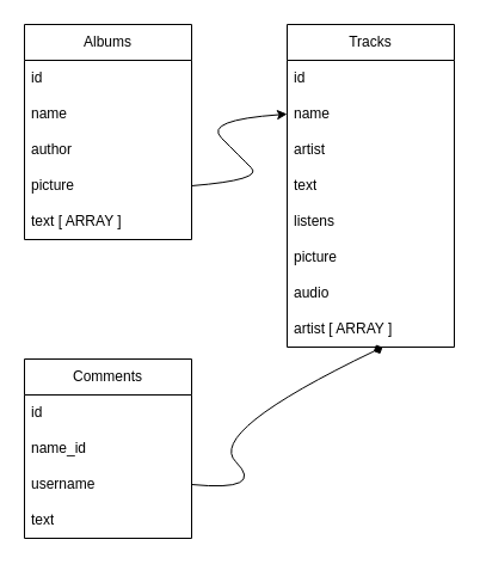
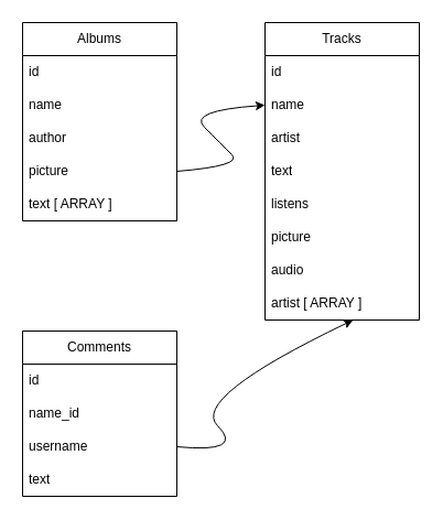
- <mxCell id="23" value="" style="curved=1;endArrow=diamond;html=1;rounded=0;exitX=1;exitY=0.5;exitDx=0;exitDy=0;entryX=0.571;entryY=1;entryDx=0;entryDy=0;entryPerimeter=0;" edge="1" parent="1" source="20" target="10"><mxGeometry width="50" height="50" relative="1" as="geometry"><mxPoint x="172" y="411" as="sourcePoint" /><mxPoint x="222" y="361" as="targetPoint" /><Array as="points"><mxPoint x="222" y="411" /><mxPoint x="172" y="361" /></Array></mxGeometry></mxCell>
+ <mxCell id="23" value="" style="curved=1;endArrow=classic;html=1;rounded=0;exitX=1;exitY=0.5;exitDx=0;exitDy=0;entryX=0.571;entryY=1;entryDx=0;entryDy=0;entryPerimeter=0;" edge="1" parent="1" source="20" target="10"><mxGeometry width="50" height="50" relative="1" as="geometry"><mxPoint x="172" y="411" as="sourcePoint" /><mxPoint x="222" y="361" as="targetPoint" /><Array as="points"><mxPoint x="222" y="411" /><mxPoint x="172" y="361" /></Array></mxGeometry></mxCell>
